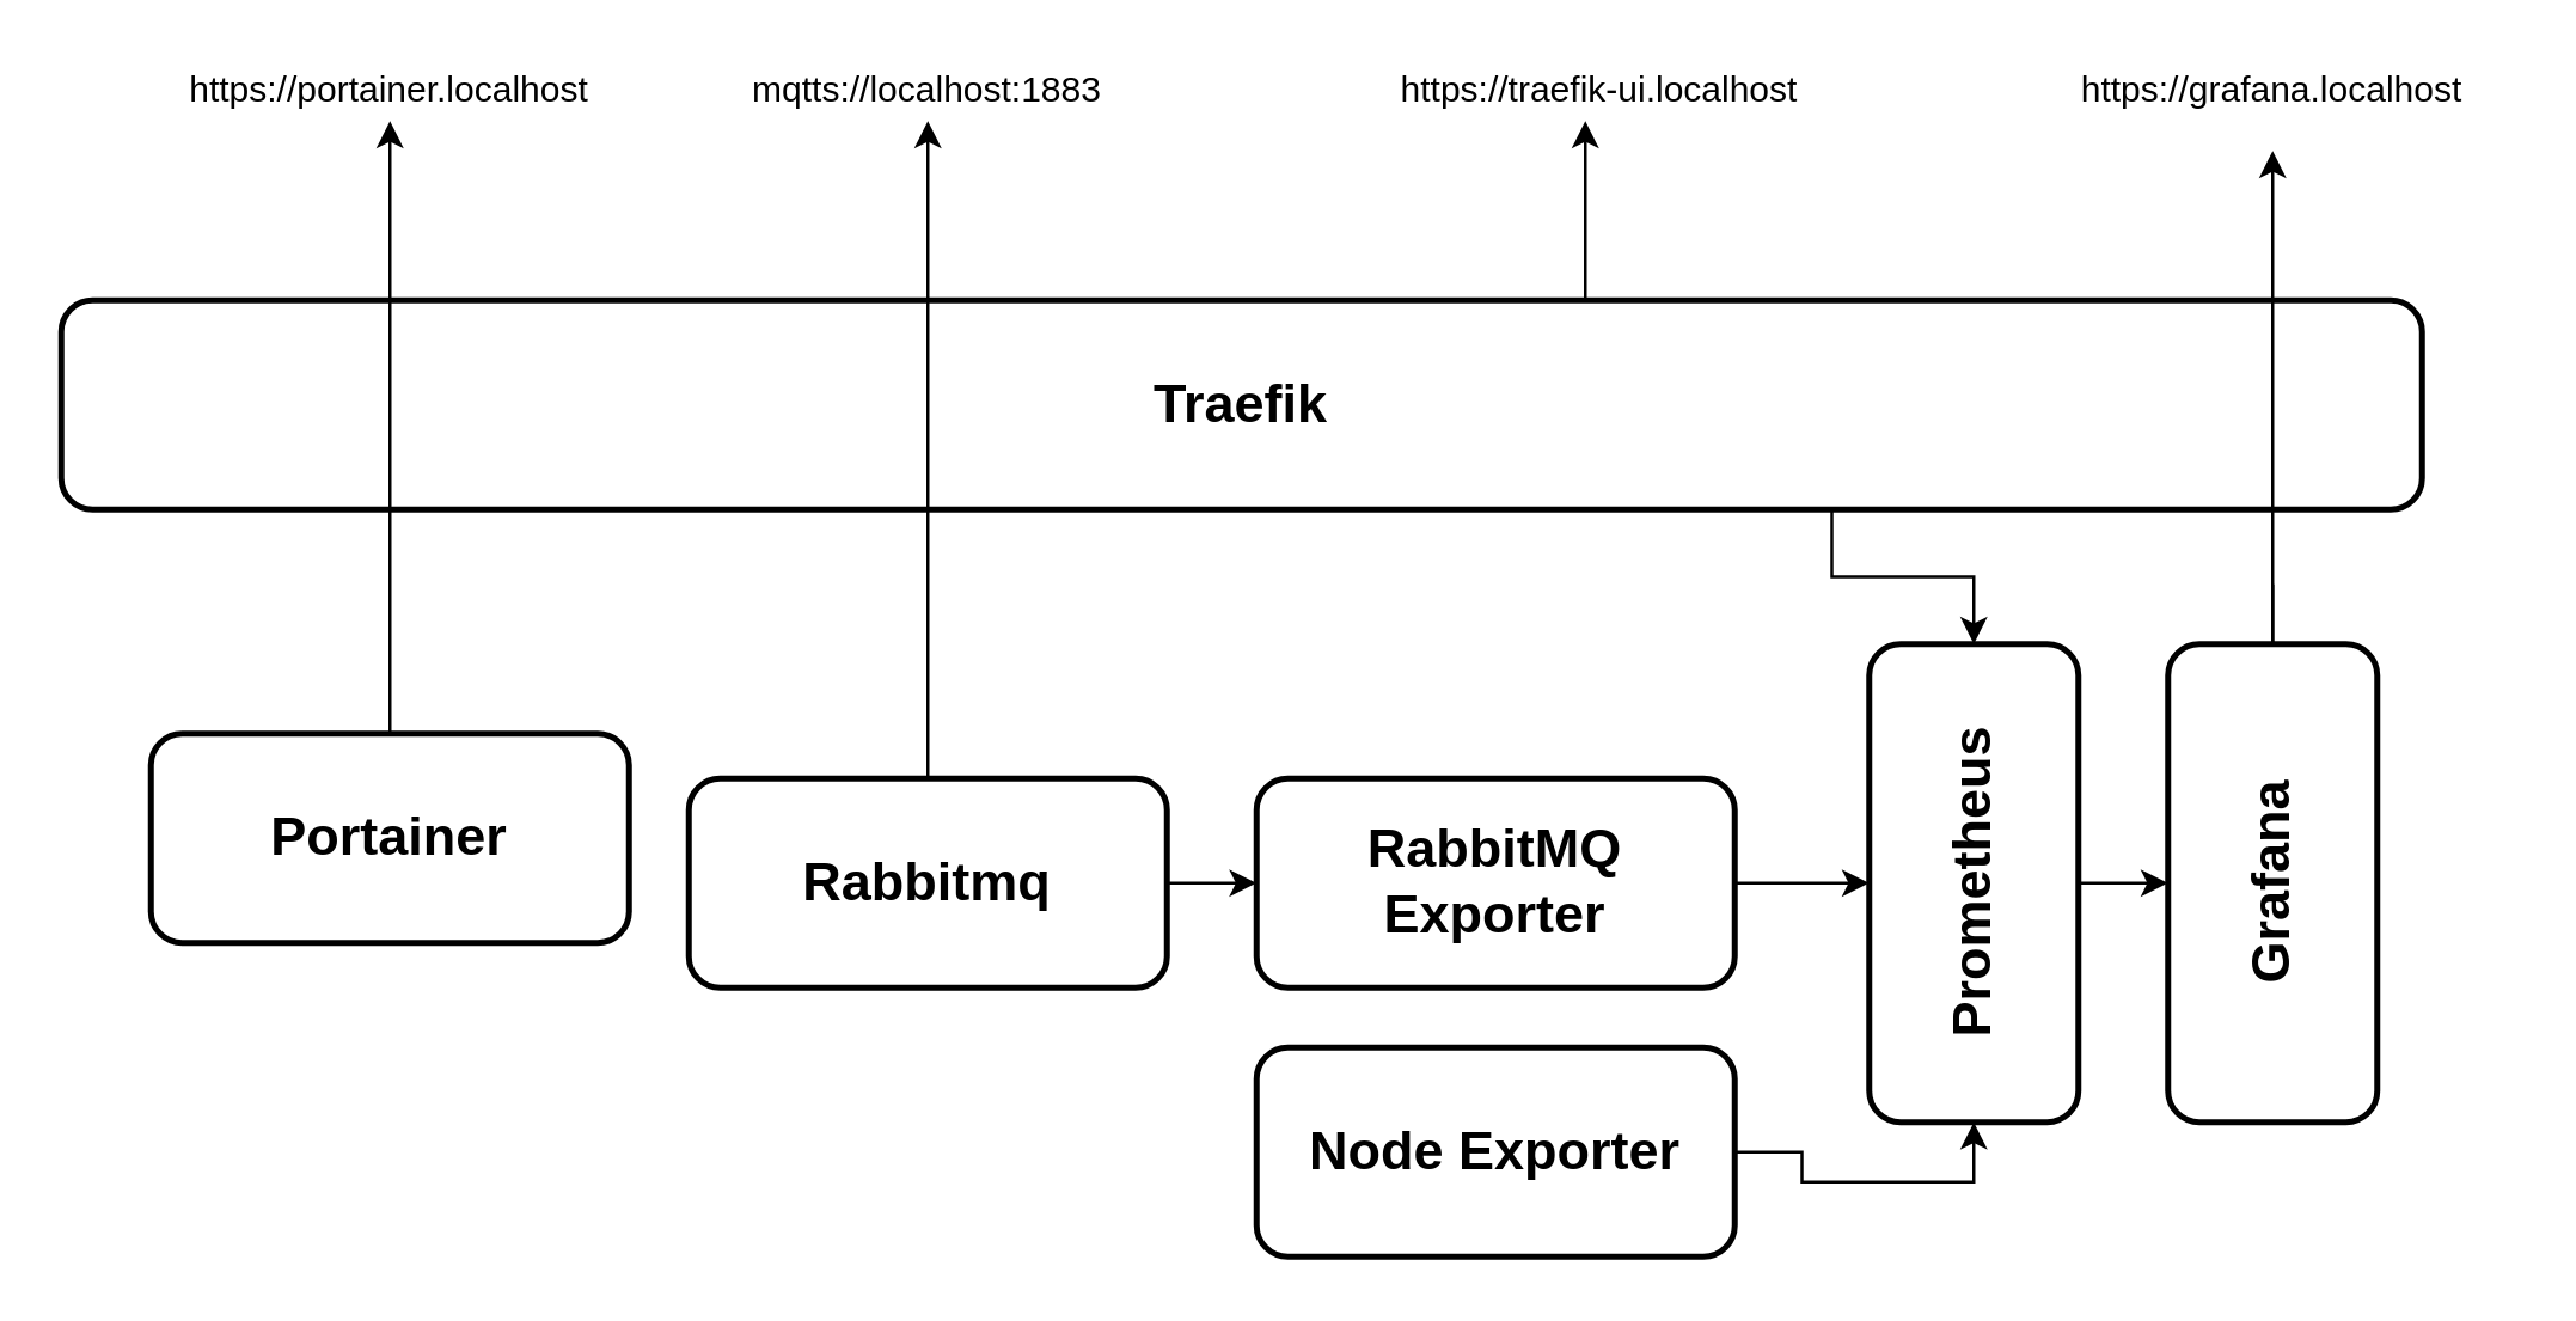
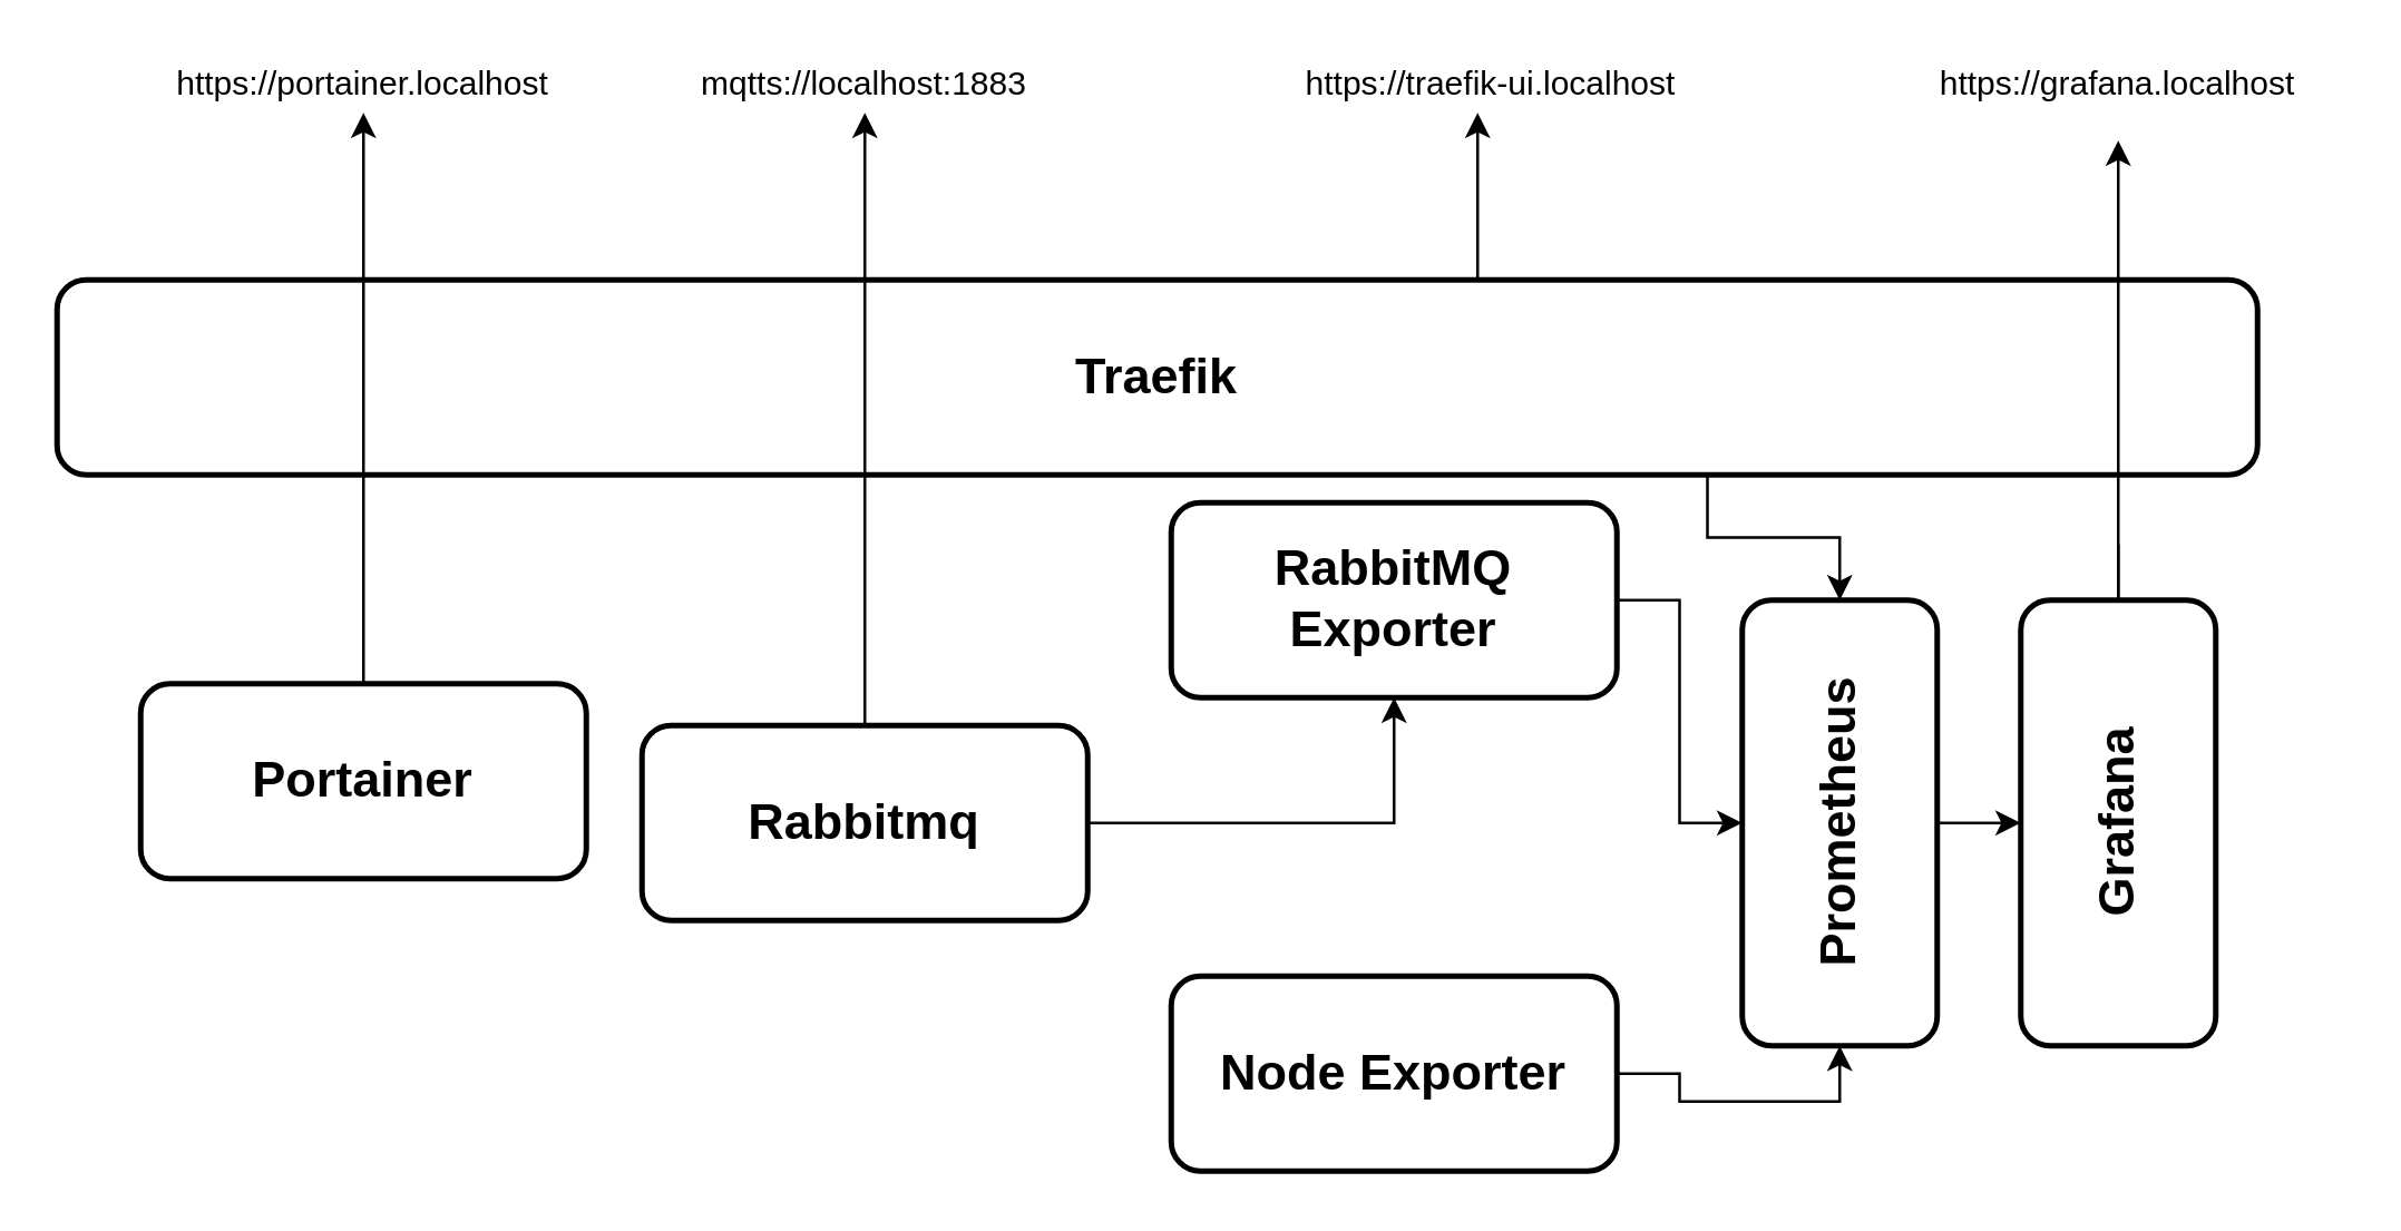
- <mxCell id="8" value="&lt;span style=&quot;font-size: 18px&quot;&gt;&lt;b&gt;RabbitMQ Exporter&lt;/b&gt;&lt;/span&gt;" style="rounded=1;whiteSpace=wrap;html=1;strokeWidth=2;" vertex="1" parent="1"><mxGeometry x="420" y="260" width="160" height="70" as="geometry" /></mxCell>
+ <mxCell id="8" value="&lt;span style=&quot;font-size: 18px&quot;&gt;&lt;b&gt;RabbitMQ Exporter&lt;/b&gt;&lt;/span&gt;" style="rounded=1;whiteSpace=wrap;html=1;strokeWidth=2;" vertex="1" parent="1"><mxGeometry x="420" y="180" width="160" height="70" as="geometry" /></mxCell>
